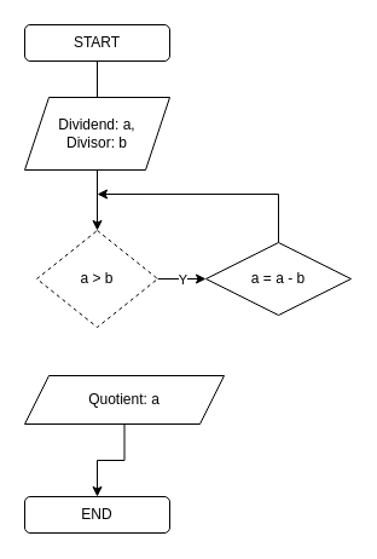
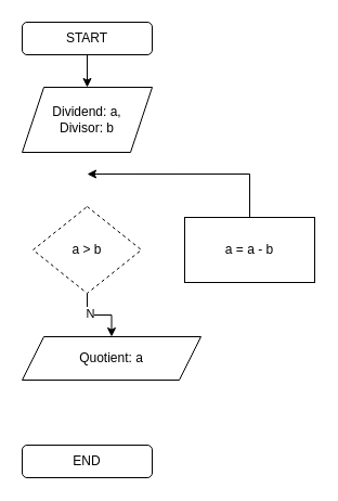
- <mxCell id="2" value="" style="edgeStyle=orthogonalEdgeStyle;rounded=0;orthogonalLoop=1;jettySize=auto;html=1;" edge="1" parent="1" source="3" target="9"><mxGeometry relative="1" as="geometry" /></mxCell>
+ <mxCell id="2" value="" style="edgeStyle=orthogonalEdgeStyle;rounded=0;orthogonalLoop=1;jettySize=auto;html=1;" edge="1" parent="1" source="3" target="4"><mxGeometry relative="1" as="geometry" /></mxCell>
- <mxCell id="5" value="" style="edgeStyle=orthogonalEdgeStyle;rounded=0;orthogonalLoop=1;jettySize=auto;html=1;" edge="1" parent="1" source="9" target="11"><mxGeometry relative="1" as="geometry" /></mxCell>
- <mxCell id="6" value="Y" style="edgeLabel;html=1;align=center;verticalAlign=middle;resizable=0;points=[];" vertex="1" connectable="0" parent="5"><mxGeometry x="-0.011" relative="1" as="geometry"><mxPoint as="offset" /></mxGeometry></mxCell>
- <mxCell id="11" value="a = a - b" style="rhombus;whiteSpace=wrap;html=1;" vertex="1" parent="1"><mxGeometry x="170" y="200" width="120" height="60" as="geometry" /></mxCell>
+ <mxCell id="11" value="a = a - b" style="whiteSpace=wrap;html=1;" vertex="1" parent="1"><mxGeometry x="170" y="200" width="120" height="60" as="geometry" /></mxCell>
+ <mxCell id="7" value="" style="edgeStyle=orthogonalEdgeStyle;rounded=0;orthogonalLoop=1;jettySize=auto;html=1;" edge="1" parent="1" source="9" target="13"><mxGeometry relative="1" as="geometry" /></mxCell>
+ <mxCell id="8" value="N" style="edgeLabel;html=1;align=center;verticalAlign=middle;resizable=0;points=[];" vertex="1" connectable="0" parent="7"><mxGeometry x="-0.281" y="2" relative="1" as="geometry"><mxPoint as="offset" /></mxGeometry></mxCell>
- <mxCell id="12" value="" style="edgeStyle=orthogonalEdgeStyle;rounded=0;orthogonalLoop=1;jettySize=auto;html=1;" edge="1" parent="1" source="13" target="14"><mxGeometry relative="1" as="geometry" /></mxCell>
